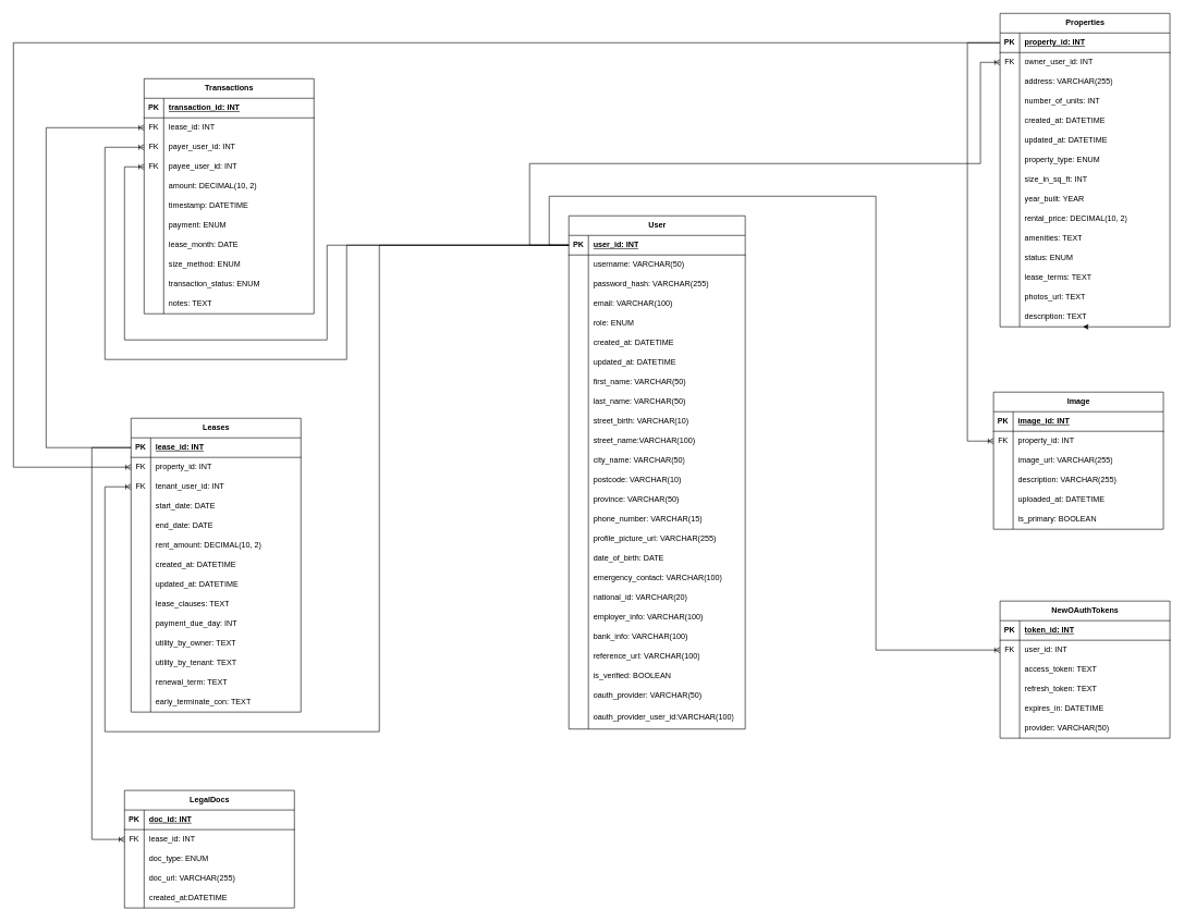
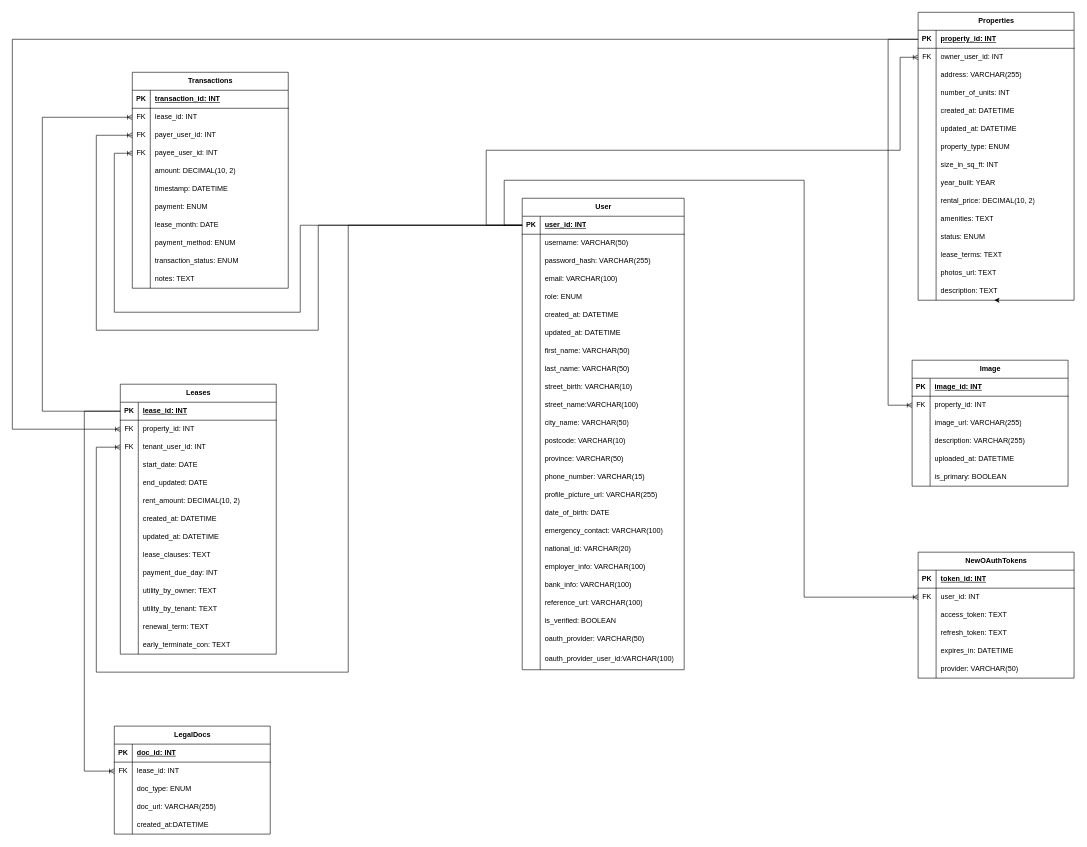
- <mxCell id="171" value="size_method: ENUM" style="shape=partialRectangle;connectable=0;fillColor=none;top=0;left=0;bottom=0;right=0;align=left;spacingLeft=6;overflow=hidden;whiteSpace=wrap;html=1;" parent="169" vertex="1"><mxGeometry x="30" width="230" height="30" as="geometry"><mxRectangle width="230" height="30" as="alternateBounds" /></mxGeometry></mxCell>
+ <mxCell id="171" value="payment_method: ENUM" style="shape=partialRectangle;connectable=0;fillColor=none;top=0;left=0;bottom=0;right=0;align=left;spacingLeft=6;overflow=hidden;whiteSpace=wrap;html=1;" parent="169" vertex="1"><mxGeometry x="30" width="230" height="30" as="geometry"><mxRectangle width="230" height="30" as="alternateBounds" /></mxGeometry></mxCell>
- <mxCell id="193" value="end_date: DATE" style="shape=partialRectangle;connectable=0;fillColor=none;top=0;left=0;bottom=0;right=0;align=left;spacingLeft=6;overflow=hidden;whiteSpace=wrap;html=1;" parent="191" vertex="1"><mxGeometry x="30" width="230" height="30" as="geometry"><mxRectangle width="230" height="30" as="alternateBounds" /></mxGeometry></mxCell>
+ <mxCell id="193" value="end_updated: DATE" style="shape=partialRectangle;connectable=0;fillColor=none;top=0;left=0;bottom=0;right=0;align=left;spacingLeft=6;overflow=hidden;whiteSpace=wrap;html=1;" parent="191" vertex="1"><mxGeometry x="30" width="230" height="30" as="geometry"><mxRectangle width="230" height="30" as="alternateBounds" /></mxGeometry></mxCell>
